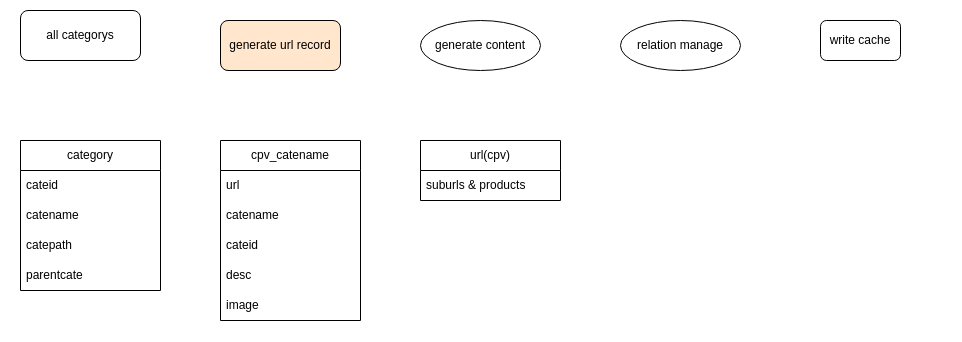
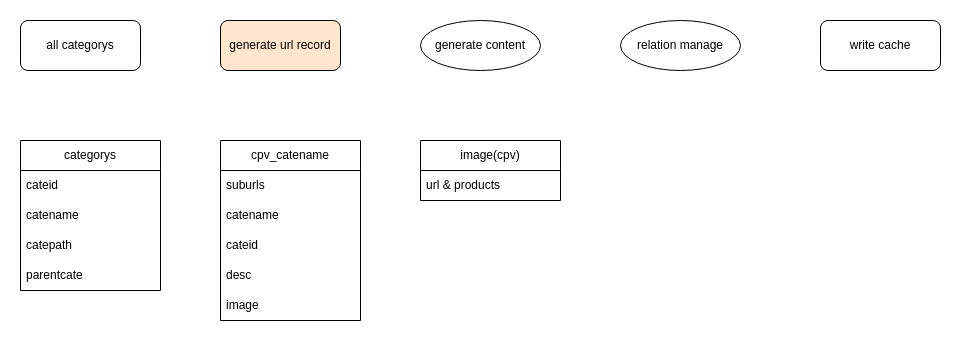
- <mxCell id="2" value="all categorys" style="rounded=1;whiteSpace=wrap;html=1;" vertex="1" parent="1"><mxGeometry x="20" y="10" width="120" height="50" as="geometry" /></mxCell>
+ <mxCell id="2" value="all categorys" style="rounded=1;whiteSpace=wrap;html=1;" vertex="1" parent="1"><mxGeometry x="20" y="20" width="120" height="50" as="geometry" /></mxCell>
- <mxCell id="4" value="write cache" style="rounded=1;whiteSpace=wrap;html=1;" vertex="1" parent="1"><mxGeometry x="820" y="20" width="80" height="40" as="geometry" /></mxCell>
+ <mxCell id="4" value="write cache" style="rounded=1;whiteSpace=wrap;html=1;" vertex="1" parent="1"><mxGeometry x="820" y="20" width="120" height="50" as="geometry" /></mxCell>
- <mxCell id="7" value="category" style="swimlane;fontStyle=0;childLayout=stackLayout;horizontal=1;startSize=30;horizontalStack=0;resizeParent=1;resizeParentMax=0;resizeLast=0;collapsible=1;marginBottom=0;whiteSpace=wrap;html=1;" vertex="1" parent="1"><mxGeometry x="20" y="140" width="140" height="150" as="geometry" /></mxCell>
+ <mxCell id="7" value="categorys" style="swimlane;fontStyle=0;childLayout=stackLayout;horizontal=1;startSize=30;horizontalStack=0;resizeParent=1;resizeParentMax=0;resizeLast=0;collapsible=1;marginBottom=0;whiteSpace=wrap;html=1;" vertex="1" parent="1"><mxGeometry x="20" y="140" width="140" height="150" as="geometry" /></mxCell>
- <mxCell id="18" value="url(cpv)" style="swimlane;fontStyle=0;childLayout=stackLayout;horizontal=1;startSize=30;horizontalStack=0;resizeParent=1;resizeParentMax=0;resizeLast=0;collapsible=1;marginBottom=0;whiteSpace=wrap;html=1;" vertex="1" parent="1"><mxGeometry x="420" y="140" width="140" height="60" as="geometry" /></mxCell>
+ <mxCell id="18" value="image(cpv)" style="swimlane;fontStyle=0;childLayout=stackLayout;horizontal=1;startSize=30;horizontalStack=0;resizeParent=1;resizeParentMax=0;resizeLast=0;collapsible=1;marginBottom=0;whiteSpace=wrap;html=1;" vertex="1" parent="1"><mxGeometry x="420" y="140" width="140" height="60" as="geometry" /></mxCell>
- <mxCell id="13" value="url" style="text;strokeColor=none;fillColor=none;align=left;verticalAlign=middle;spacingLeft=4;spacingRight=4;overflow=hidden;points=[[0,0.5],[1,0.5]];portConstraint=eastwest;rotatable=0;whiteSpace=wrap;html=1;" vertex="1" parent="12"><mxGeometry y="30" width="140" height="30" as="geometry" /></mxCell>
+ <mxCell id="13" value="suburls" style="text;strokeColor=none;fillColor=none;align=left;verticalAlign=middle;spacingLeft=4;spacingRight=4;overflow=hidden;points=[[0,0.5],[1,0.5]];portConstraint=eastwest;rotatable=0;whiteSpace=wrap;html=1;" vertex="1" parent="12"><mxGeometry y="30" width="140" height="30" as="geometry" /></mxCell>
- <mxCell id="19" value="suburls &amp;amp; products" style="text;strokeColor=none;fillColor=none;align=left;verticalAlign=middle;spacingLeft=4;spacingRight=4;overflow=hidden;points=[[0,0.5],[1,0.5]];portConstraint=eastwest;rotatable=0;whiteSpace=wrap;html=1;" vertex="1" parent="18"><mxGeometry y="30" width="140" height="30" as="geometry" /></mxCell>
+ <mxCell id="19" value="url &amp;amp; products" style="text;strokeColor=none;fillColor=none;align=left;verticalAlign=middle;spacingLeft=4;spacingRight=4;overflow=hidden;points=[[0,0.5],[1,0.5]];portConstraint=eastwest;rotatable=0;whiteSpace=wrap;html=1;" vertex="1" parent="18"><mxGeometry y="30" width="140" height="30" as="geometry" /></mxCell>
